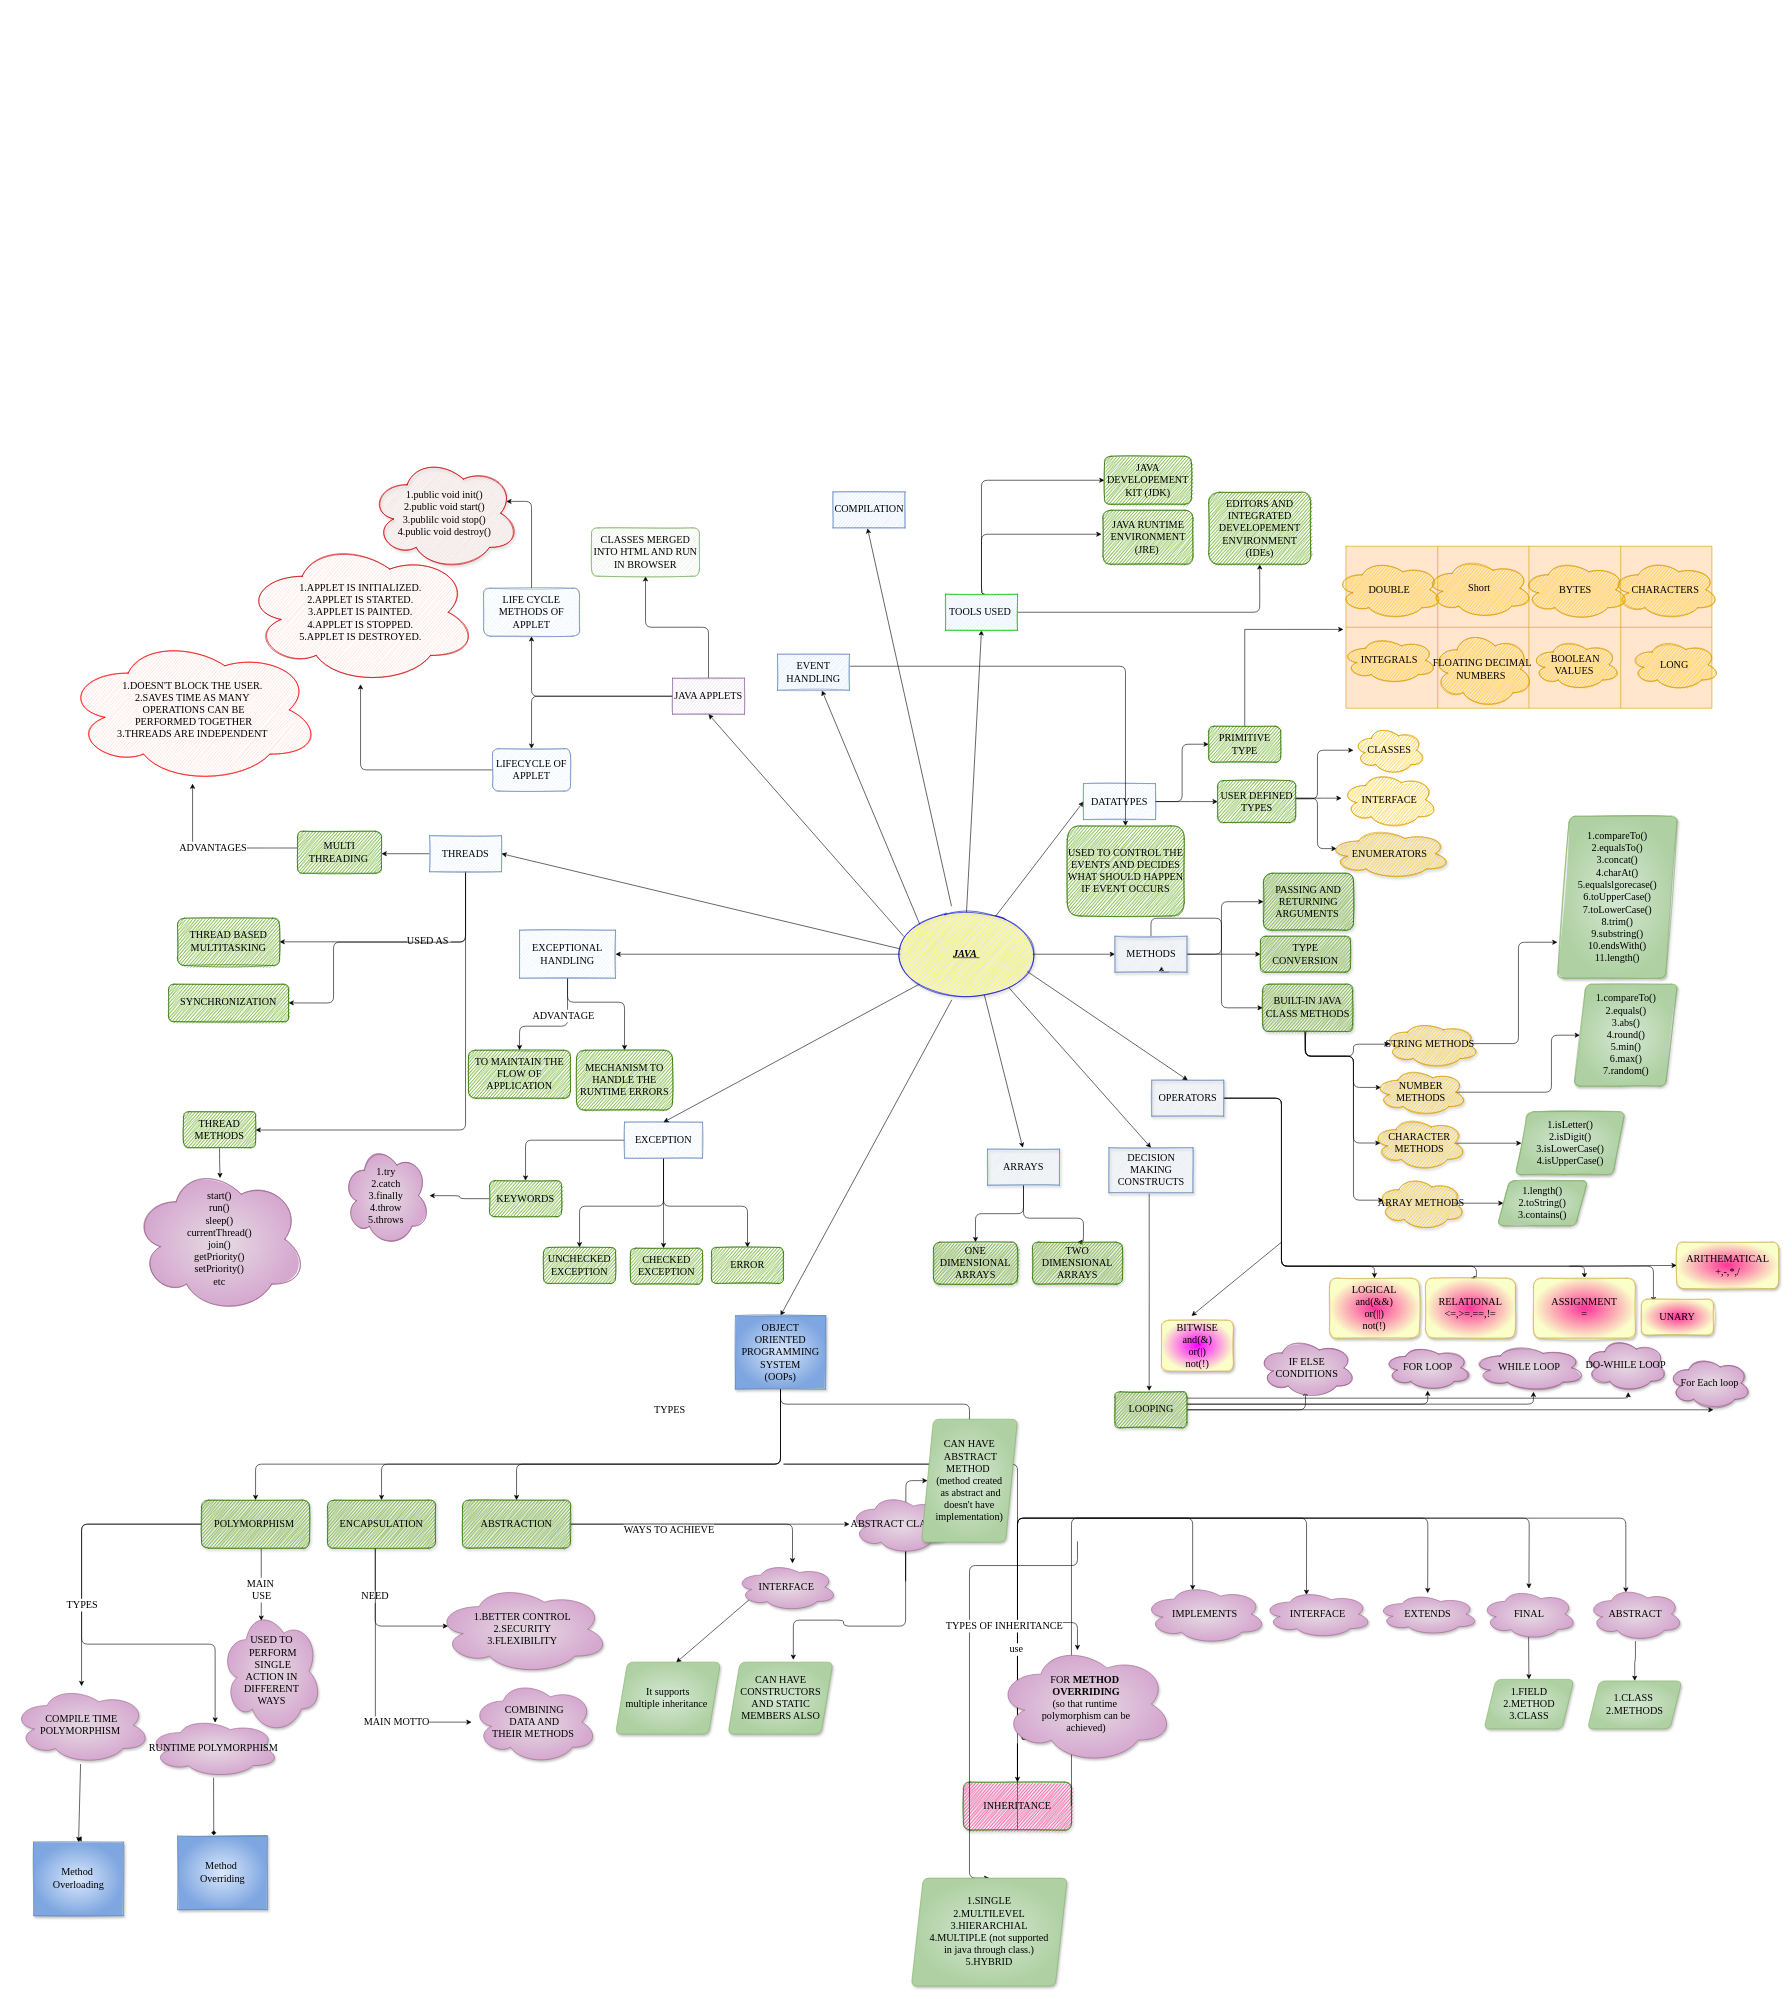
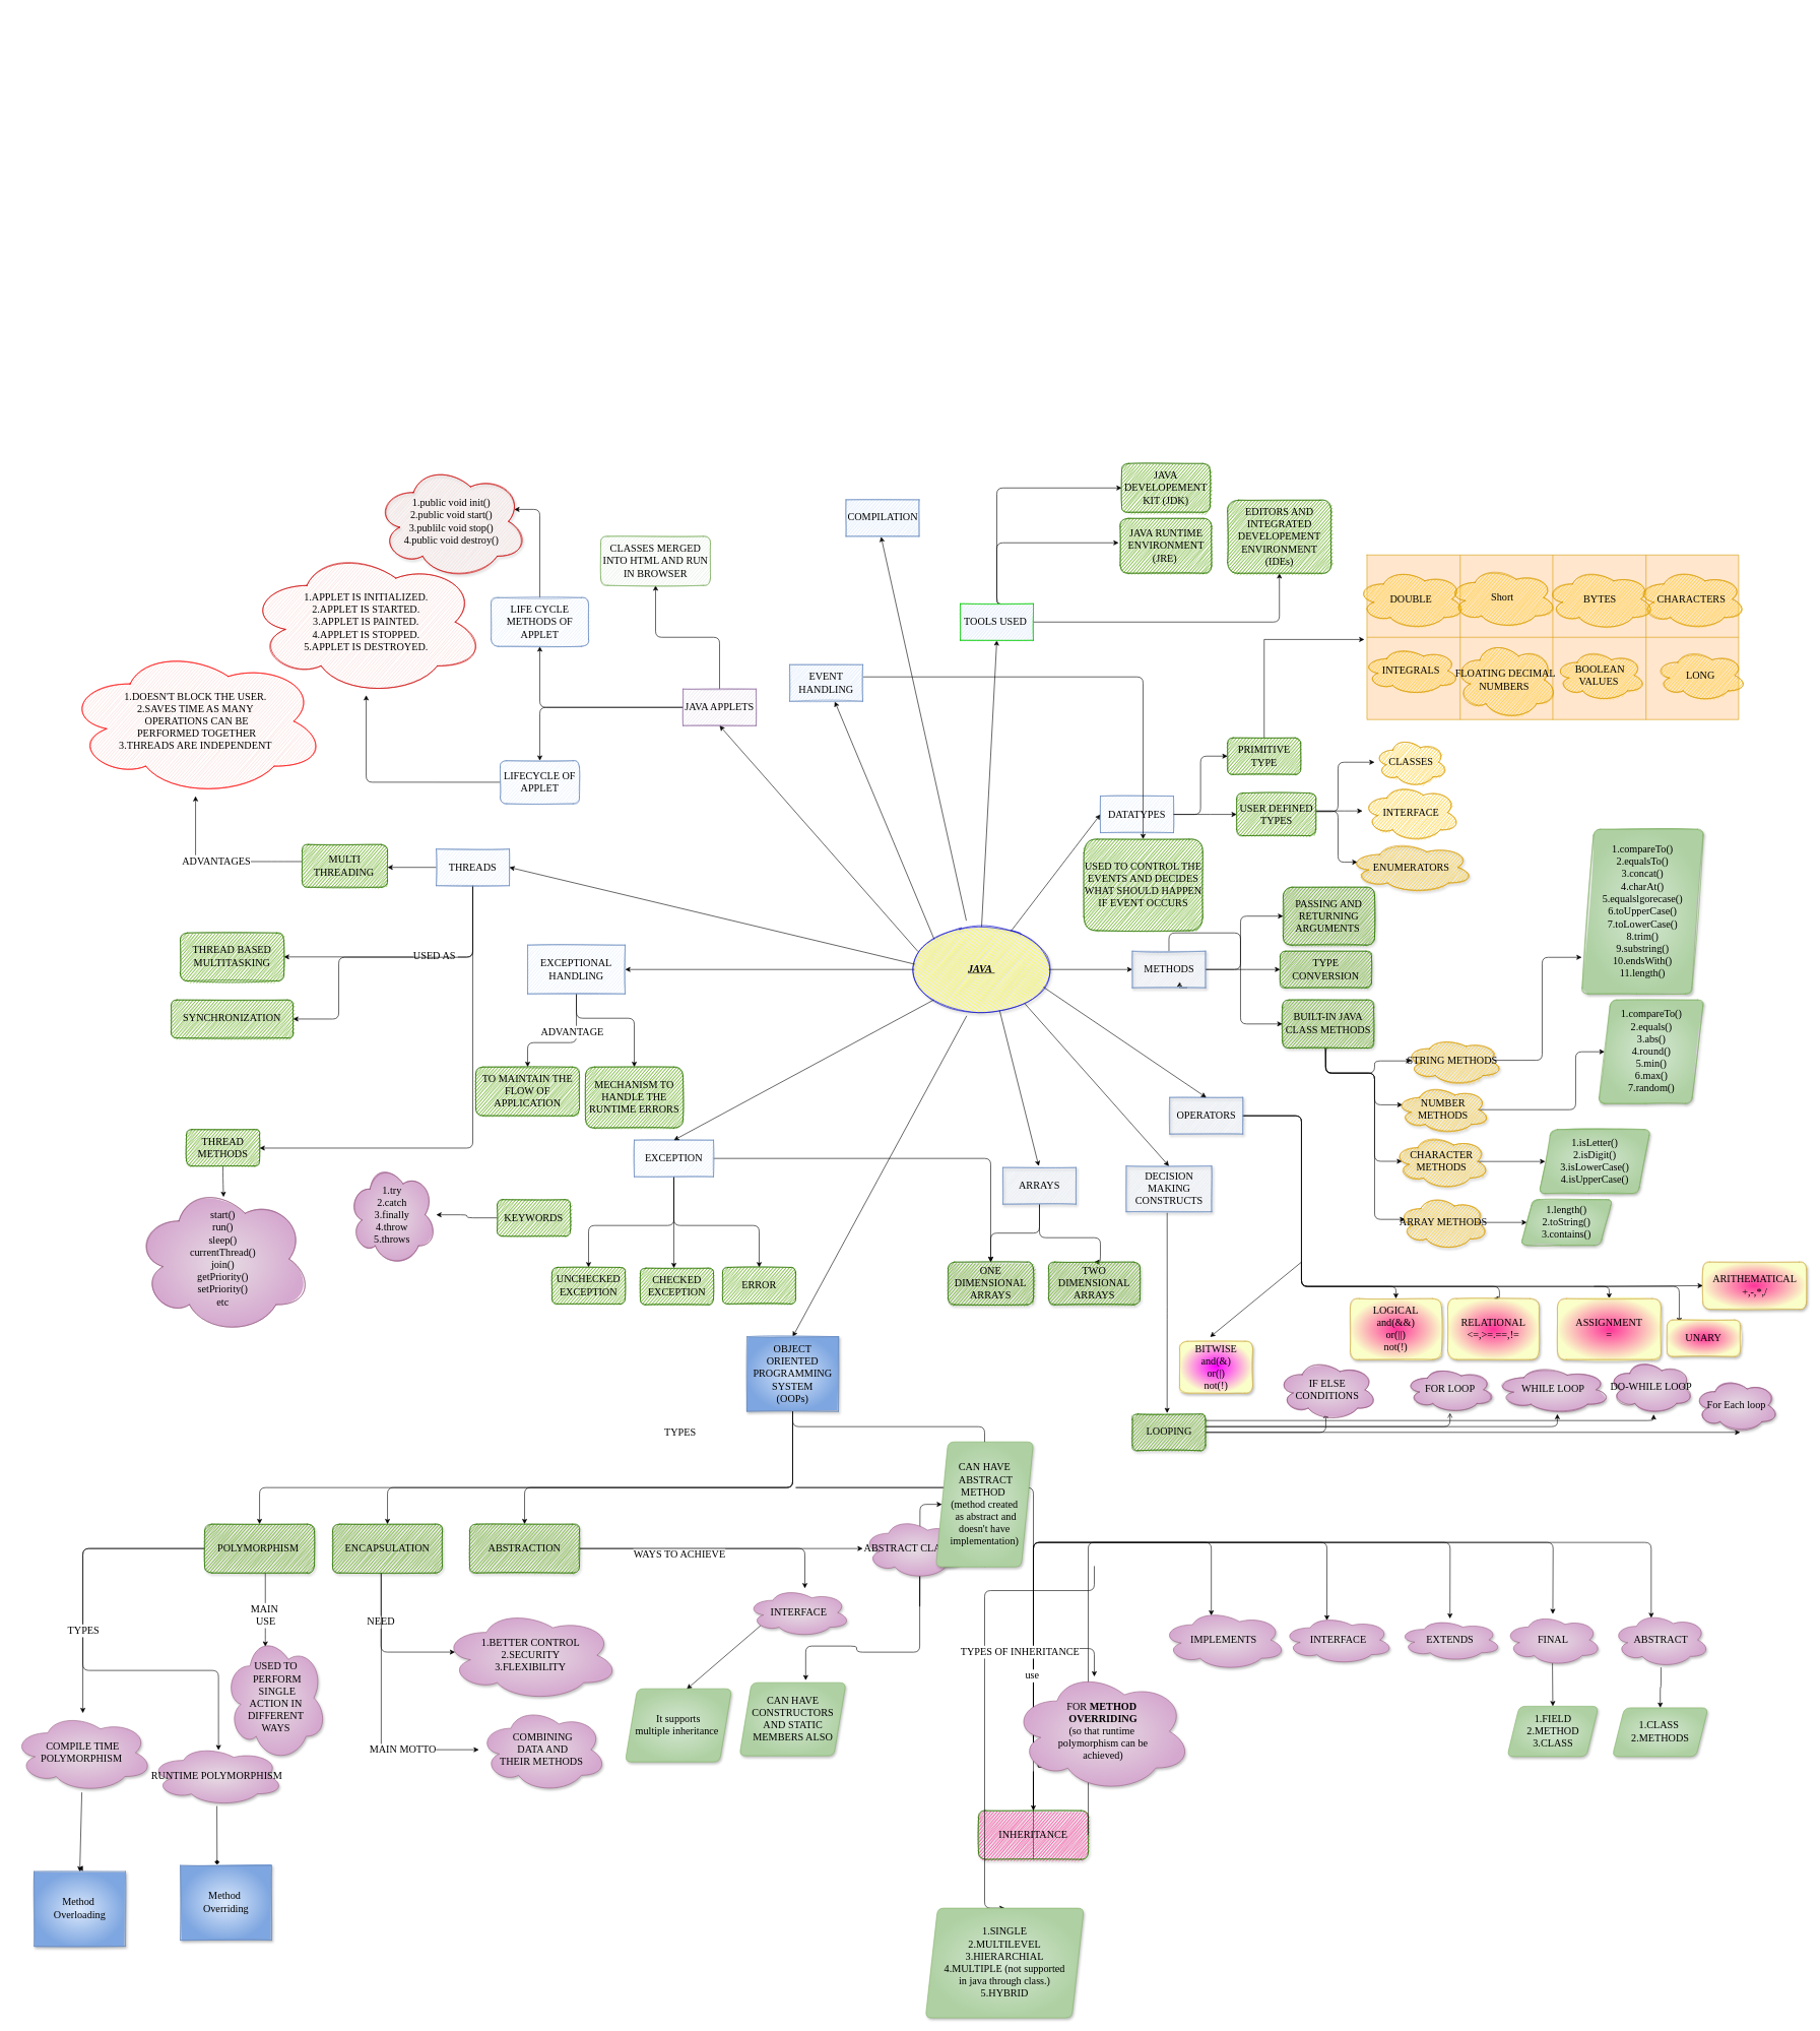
- <mxCell id="142" value="" style="edgeStyle=orthogonalEdgeStyle;rounded=1;orthogonalLoop=1;jettySize=auto;html=1;fontFamily=Comic Sans MS;fontSize=17;" edge="1" parent="1" source="143" target="149"><mxGeometry relative="1" as="geometry" /></mxCell>
+ <mxCell id="142" value="" style="edgeStyle=orthogonalEdgeStyle;rounded=1;orthogonalLoop=1;jettySize=auto;html=1;fontFamily=Comic Sans MS;fontSize=17;" edge="1" parent="1" source="143" target="78"><mxGeometry relative="1" as="geometry" /></mxCell>
- <mxCell id="66" value="" style="edgeStyle=orthogonalEdgeStyle;rounded=1;orthogonalLoop=1;jettySize=auto;html=1;fontFamily=Comic Sans MS;fontSize=17;" edge="1" parent="1" source="70" target="71"><mxGeometry relative="1" as="geometry"><Array as="points"><mxPoint x="2379" y="2340" /></Array></mxGeometry></mxCell>
+ <mxCell id="66" value="" style="edgeStyle=orthogonalEdgeStyle;rounded=1;orthogonalLoop=1;jettySize=auto;html=1;fontFamily=Comic Sans MS;fontSize=17;endArrow=open;" edge="1" parent="1" source="70" target="71"><mxGeometry relative="1" as="geometry"><Array as="points"><mxPoint x="2379" y="2340" /></Array></mxGeometry></mxCell>
- <mxCell id="122" value="CAN HAVE CONSTRUCTORS AND STATIC MEMBERS ALSO" style="shape=parallelogram;perimeter=parallelogramPerimeter;whiteSpace=wrap;html=1;fixedSize=1;fontSize=17;fontFamily=Comic Sans MS;rounded=1;shadow=1;strokeWidth=1;fillColor=#d5e8d4;gradientColor=#AED0A2;strokeColor=#82b366;gradientDirection=radial;" vertex="1" parent="1"><mxGeometry x="1212.5" y="2770" width="175" height="120" as="geometry" /></mxCell>
+ <mxCell id="122" value="CAN HAVE CONSTRUCTORS AND STATIC MEMBERS ALSO" style="shape=parallelogram;perimeter=parallelogramPerimeter;whiteSpace=wrap;html=1;fixedSize=1;fontSize=17;fontFamily=Comic Sans MS;rounded=1;shadow=1;strokeWidth=1;fillColor=#d5e8d4;gradientColor=#AED0A2;strokeColor=#82b366;gradientDirection=radial;" vertex="1" parent="1"><mxGeometry x="1212.5" y="2760" width="175" height="120" as="geometry" /></mxCell>
